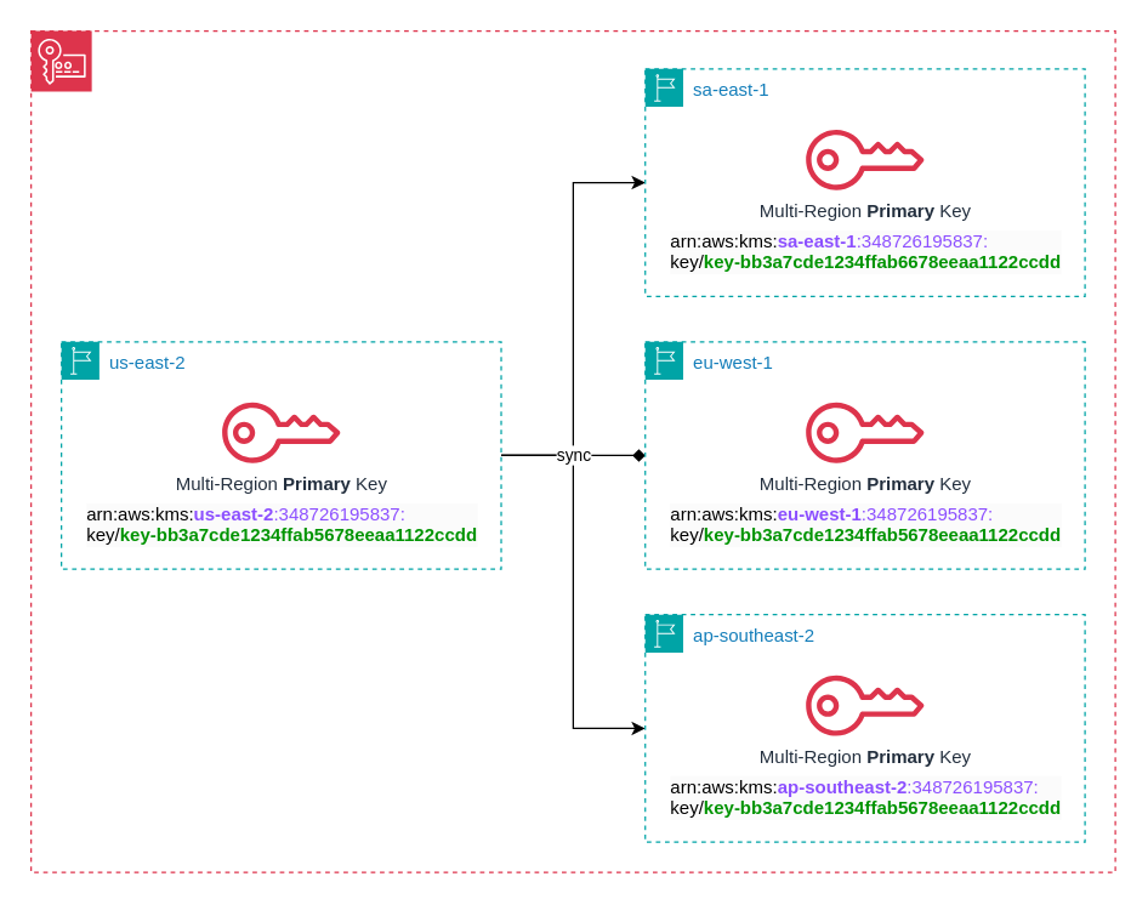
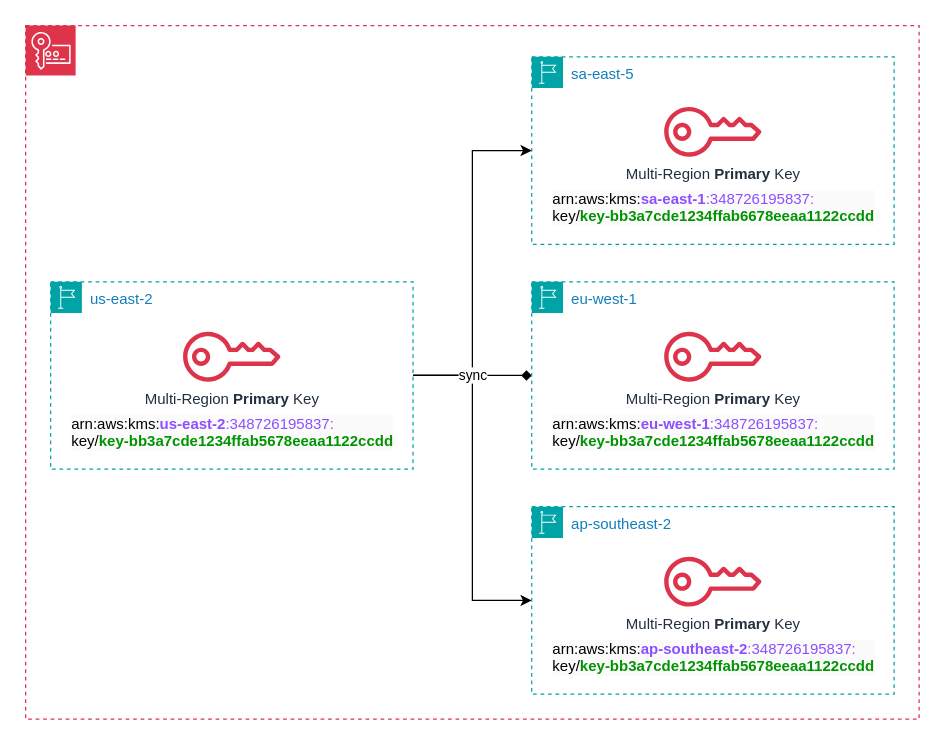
- <mxCell id="10" value="sa-east-1" style="points=[[0,0],[0.25,0],[0.5,0],[0.75,0],[1,0],[1,0.25],[1,0.5],[1,0.75],[1,1],[0.75,1],[0.5,1],[0.25,1],[0,1],[0,0.75],[0,0.5],[0,0.25]];outlineConnect=0;gradientColor=none;html=1;whiteSpace=wrap;fontSize=12;fontStyle=0;container=1;pointerEvents=0;collapsible=0;recursiveResize=0;shape=mxgraph.aws4.group;grIcon=mxgraph.aws4.group_region;strokeColor=#00A4A6;fillColor=none;verticalAlign=top;align=left;spacingLeft=30;fontColor=#147EBA;dashed=1;" vertex="1" parent="1"><mxGeometry x="425" y="45" width="290" height="150" as="geometry" /></mxCell>
+ <mxCell id="10" value="sa-east-5" style="points=[[0,0],[0.25,0],[0.5,0],[0.75,0],[1,0],[1,0.25],[1,0.5],[1,0.75],[1,1],[0.75,1],[0.5,1],[0.25,1],[0,1],[0,0.75],[0,0.5],[0,0.25]];outlineConnect=0;gradientColor=none;html=1;whiteSpace=wrap;fontSize=12;fontStyle=0;container=1;pointerEvents=0;collapsible=0;recursiveResize=0;shape=mxgraph.aws4.group;grIcon=mxgraph.aws4.group_region;strokeColor=#00A4A6;fillColor=none;verticalAlign=top;align=left;spacingLeft=30;fontColor=#147EBA;dashed=1;" vertex="1" parent="1"><mxGeometry x="425" y="45" width="290" height="150" as="geometry" /></mxCell>
